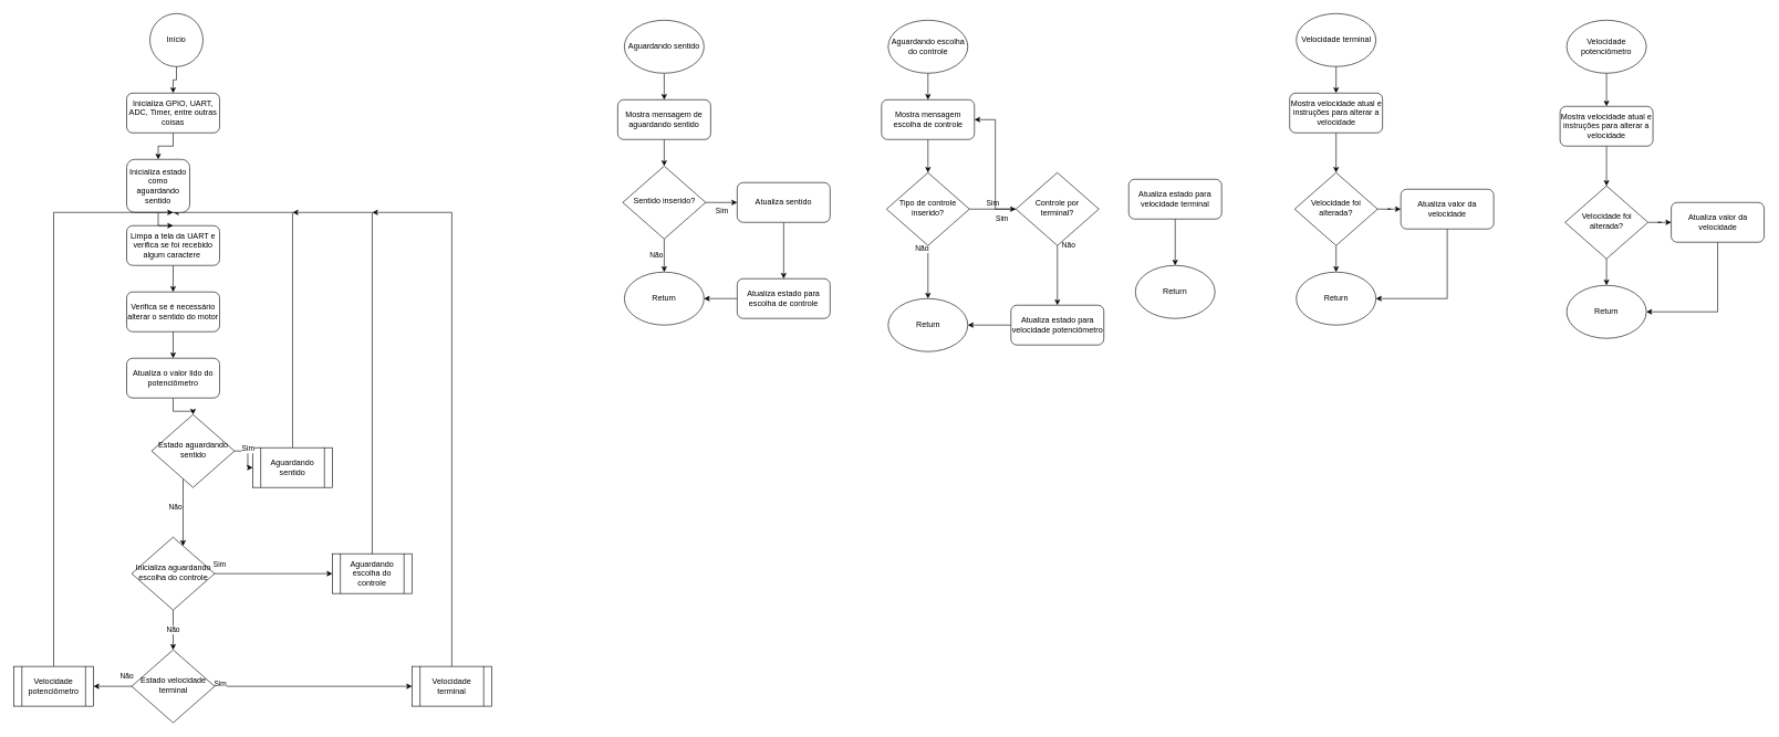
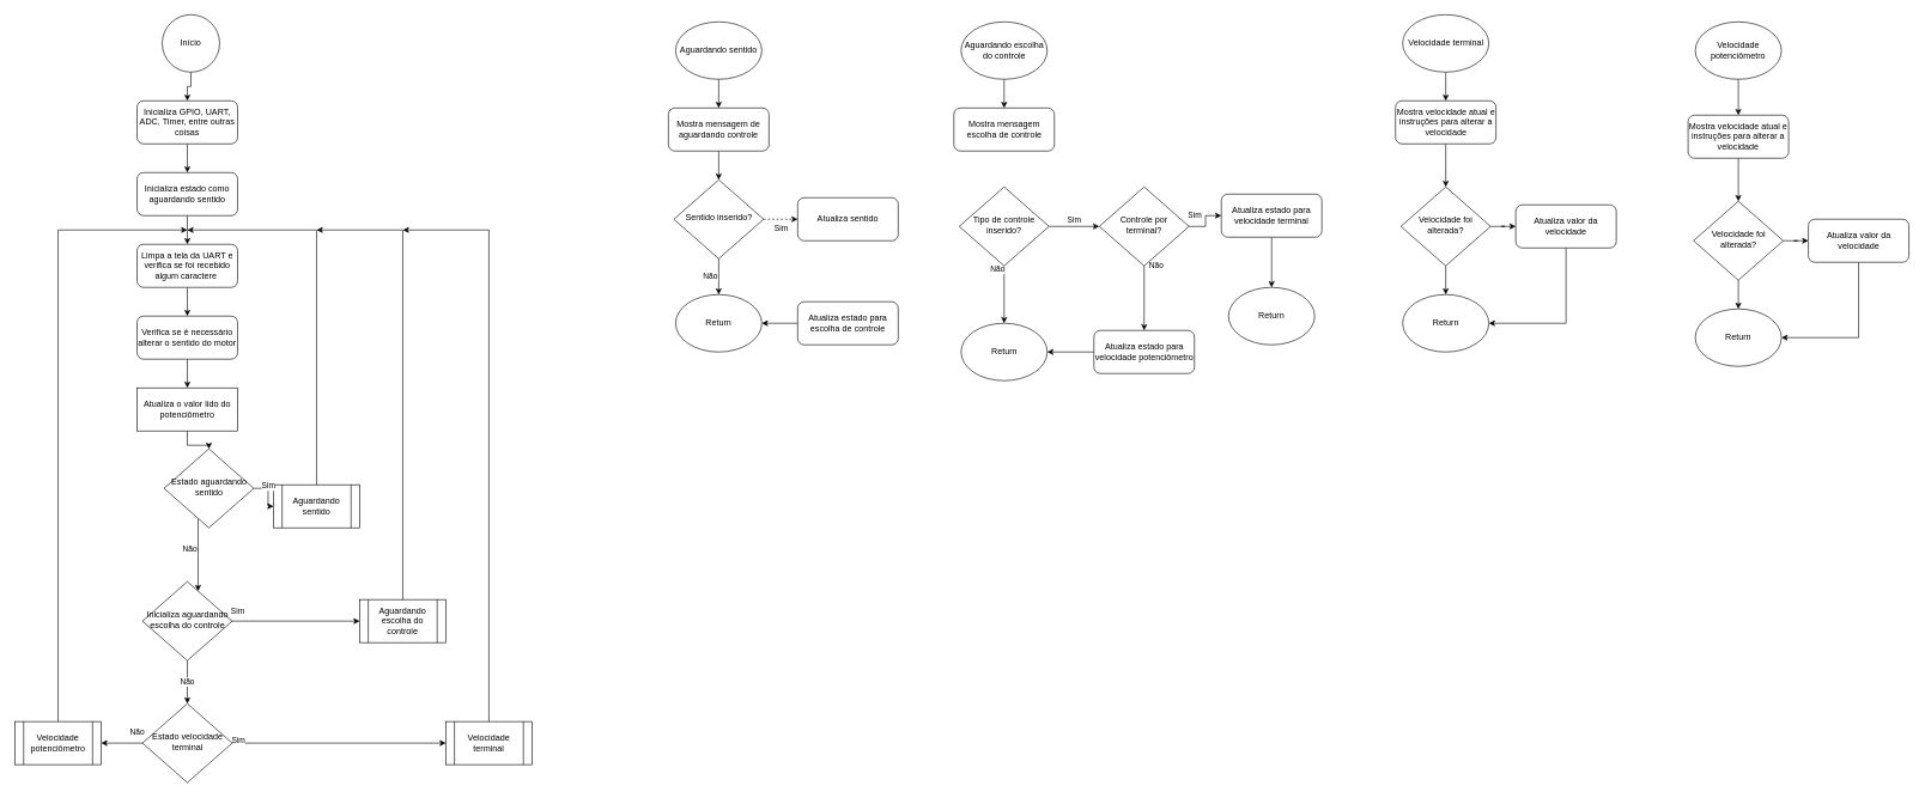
- <mxCell id="11" value="Mostra mensagem de aguardando sentido" style="rounded=1;whiteSpace=wrap;html=1;fontSize=12;glass=0;strokeWidth=1;shadow=0;" parent="1" vertex="1"><mxGeometry x="930" y="150" width="140" height="60" as="geometry" /></mxCell>
+ <mxCell id="11" value="Mostra mensagem de aguardando controle" style="rounded=1;whiteSpace=wrap;html=1;fontSize=12;glass=0;strokeWidth=1;shadow=0;" parent="1" vertex="1"><mxGeometry x="930" y="150" width="140" height="60" as="geometry" /></mxCell>
- <mxCell id="39" value="Sim" style="edgeStyle=elbowEdgeStyle;rounded=0;orthogonalLoop=1;jettySize=auto;html=1;" edge="1" parent="1" source="40" target="29"><mxGeometry x="-0.778" y="15" relative="1" as="geometry"><mxPoint x="1" as="offset" /></mxGeometry></mxCell>
+ <mxCell id="39" value="Sim" style="edgeStyle=elbowEdgeStyle;rounded=0;orthogonalLoop=1;jettySize=auto;html=1;" edge="1" parent="1" source="40" target="45"><mxGeometry x="-0.778" y="15" relative="1" as="geometry"><mxPoint x="1" as="offset" /></mxGeometry></mxCell>
- <mxCell id="28" value="" style="edgeStyle=orthogonalEdgeStyle;rounded=0;orthogonalLoop=1;jettySize=auto;html=1;" parent="1" source="29" target="33" edge="1"><mxGeometry relative="1" as="geometry" /></mxCell>
- <mxCell id="37" value="Inicializa estado como aguardando sentido" style="rounded=1;whiteSpace=wrap;html=1;fontSize=12;glass=0;strokeWidth=1;shadow=0;" parent="1" vertex="1"><mxGeometry x="190" y="240" width="95" height="80" as="geometry" /></mxCell>
+ <mxCell id="37" value="Inicializa estado como aguardando sentido" style="rounded=1;whiteSpace=wrap;html=1;fontSize=12;glass=0;strokeWidth=1;shadow=0;" parent="1" vertex="1"><mxGeometry x="190" y="240" width="140" height="60" as="geometry" /></mxCell>
- <mxCell id="16" value="Sim" style="edgeStyle=orthogonalEdgeStyle;rounded=0;orthogonalLoop=1;jettySize=auto;html=1;verticalAlign=top;" parent="1" source="18" target="20" edge="1"><mxGeometry relative="1" as="geometry" /></mxCell>
+ <mxCell id="16" value="Sim" style="edgeStyle=orthogonalEdgeStyle;rounded=0;orthogonalLoop=1;jettySize=auto;html=1;verticalAlign=top;dashed=1;" parent="1" source="18" target="20" edge="1"><mxGeometry relative="1" as="geometry" /></mxCell>
- <mxCell id="19" value="" style="edgeStyle=orthogonalEdgeStyle;rounded=0;orthogonalLoop=1;jettySize=auto;html=1;" parent="1" source="20" target="35" edge="1"><mxGeometry relative="1" as="geometry" /></mxCell>
- <mxCell id="7" value="Atualiza o valor lido do potenciômetro" style="rounded=1;whiteSpace=wrap;html=1;fontSize=12;glass=0;strokeWidth=1;shadow=0;" parent="1" vertex="1"><mxGeometry x="190" y="540" width="140" height="60" as="geometry" /></mxCell>
+ <mxCell id="7" value="Atualiza o valor lido do potenciômetro" style="whiteSpace=wrap;html=1;fontSize=12;glass=0;strokeWidth=1;shadow=0;rounded=0;" parent="1" vertex="1"><mxGeometry x="190" y="540" width="140" height="60" as="geometry" /></mxCell>
